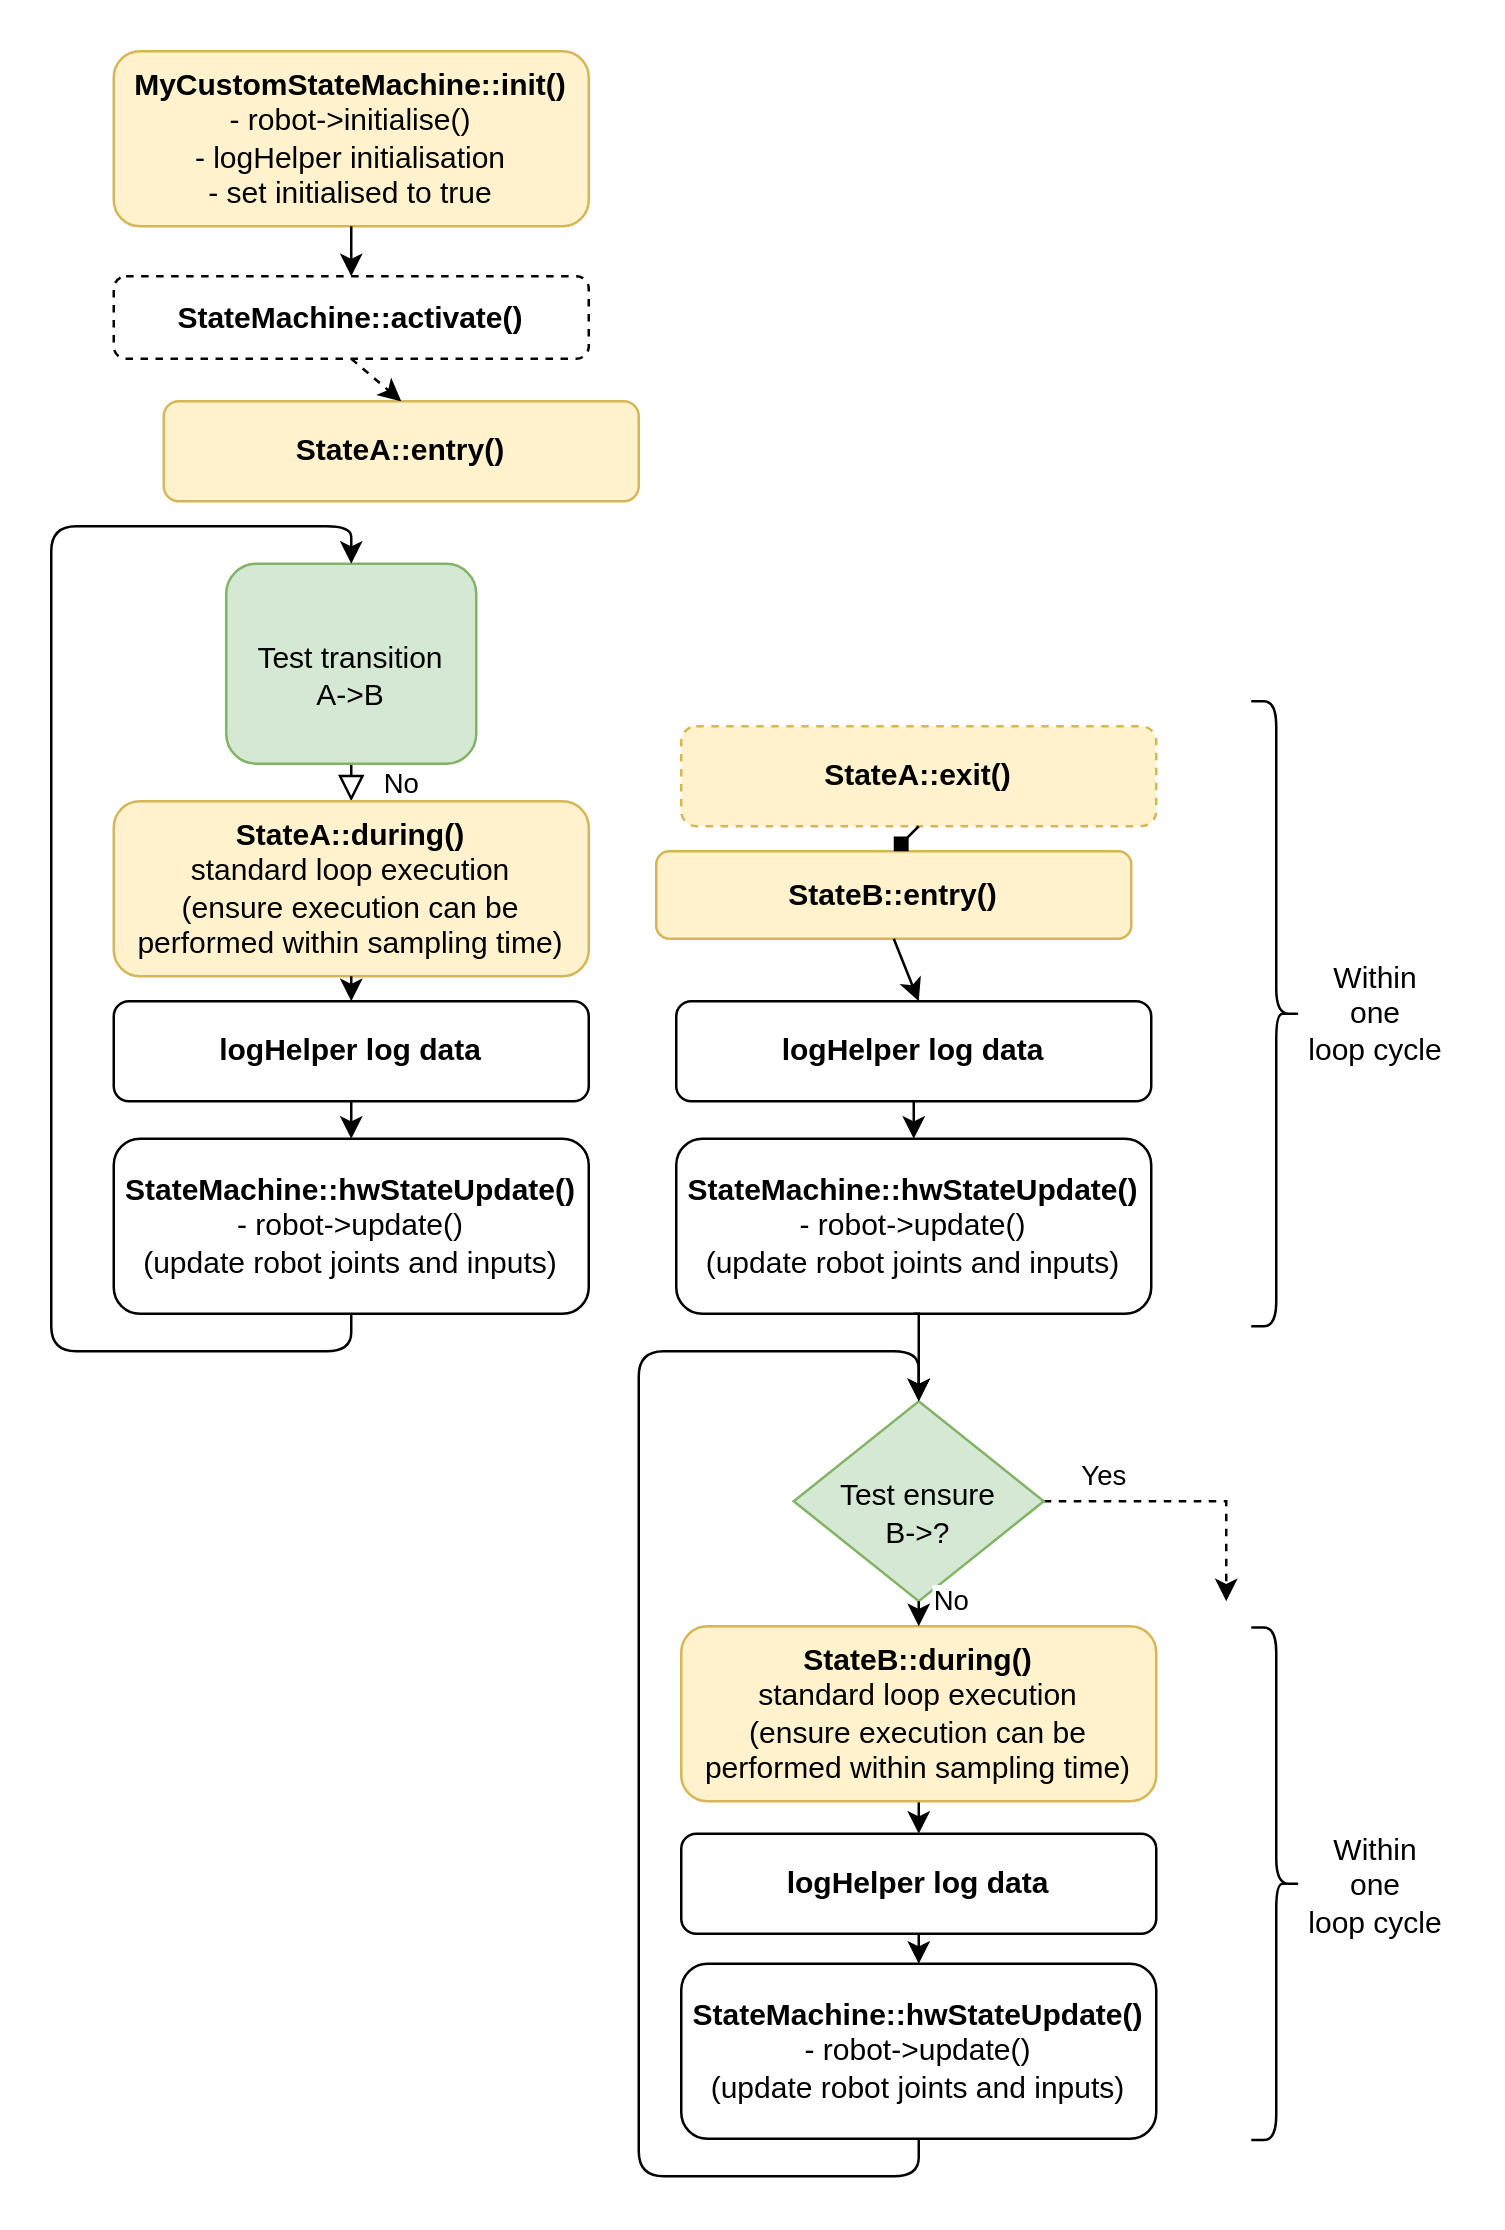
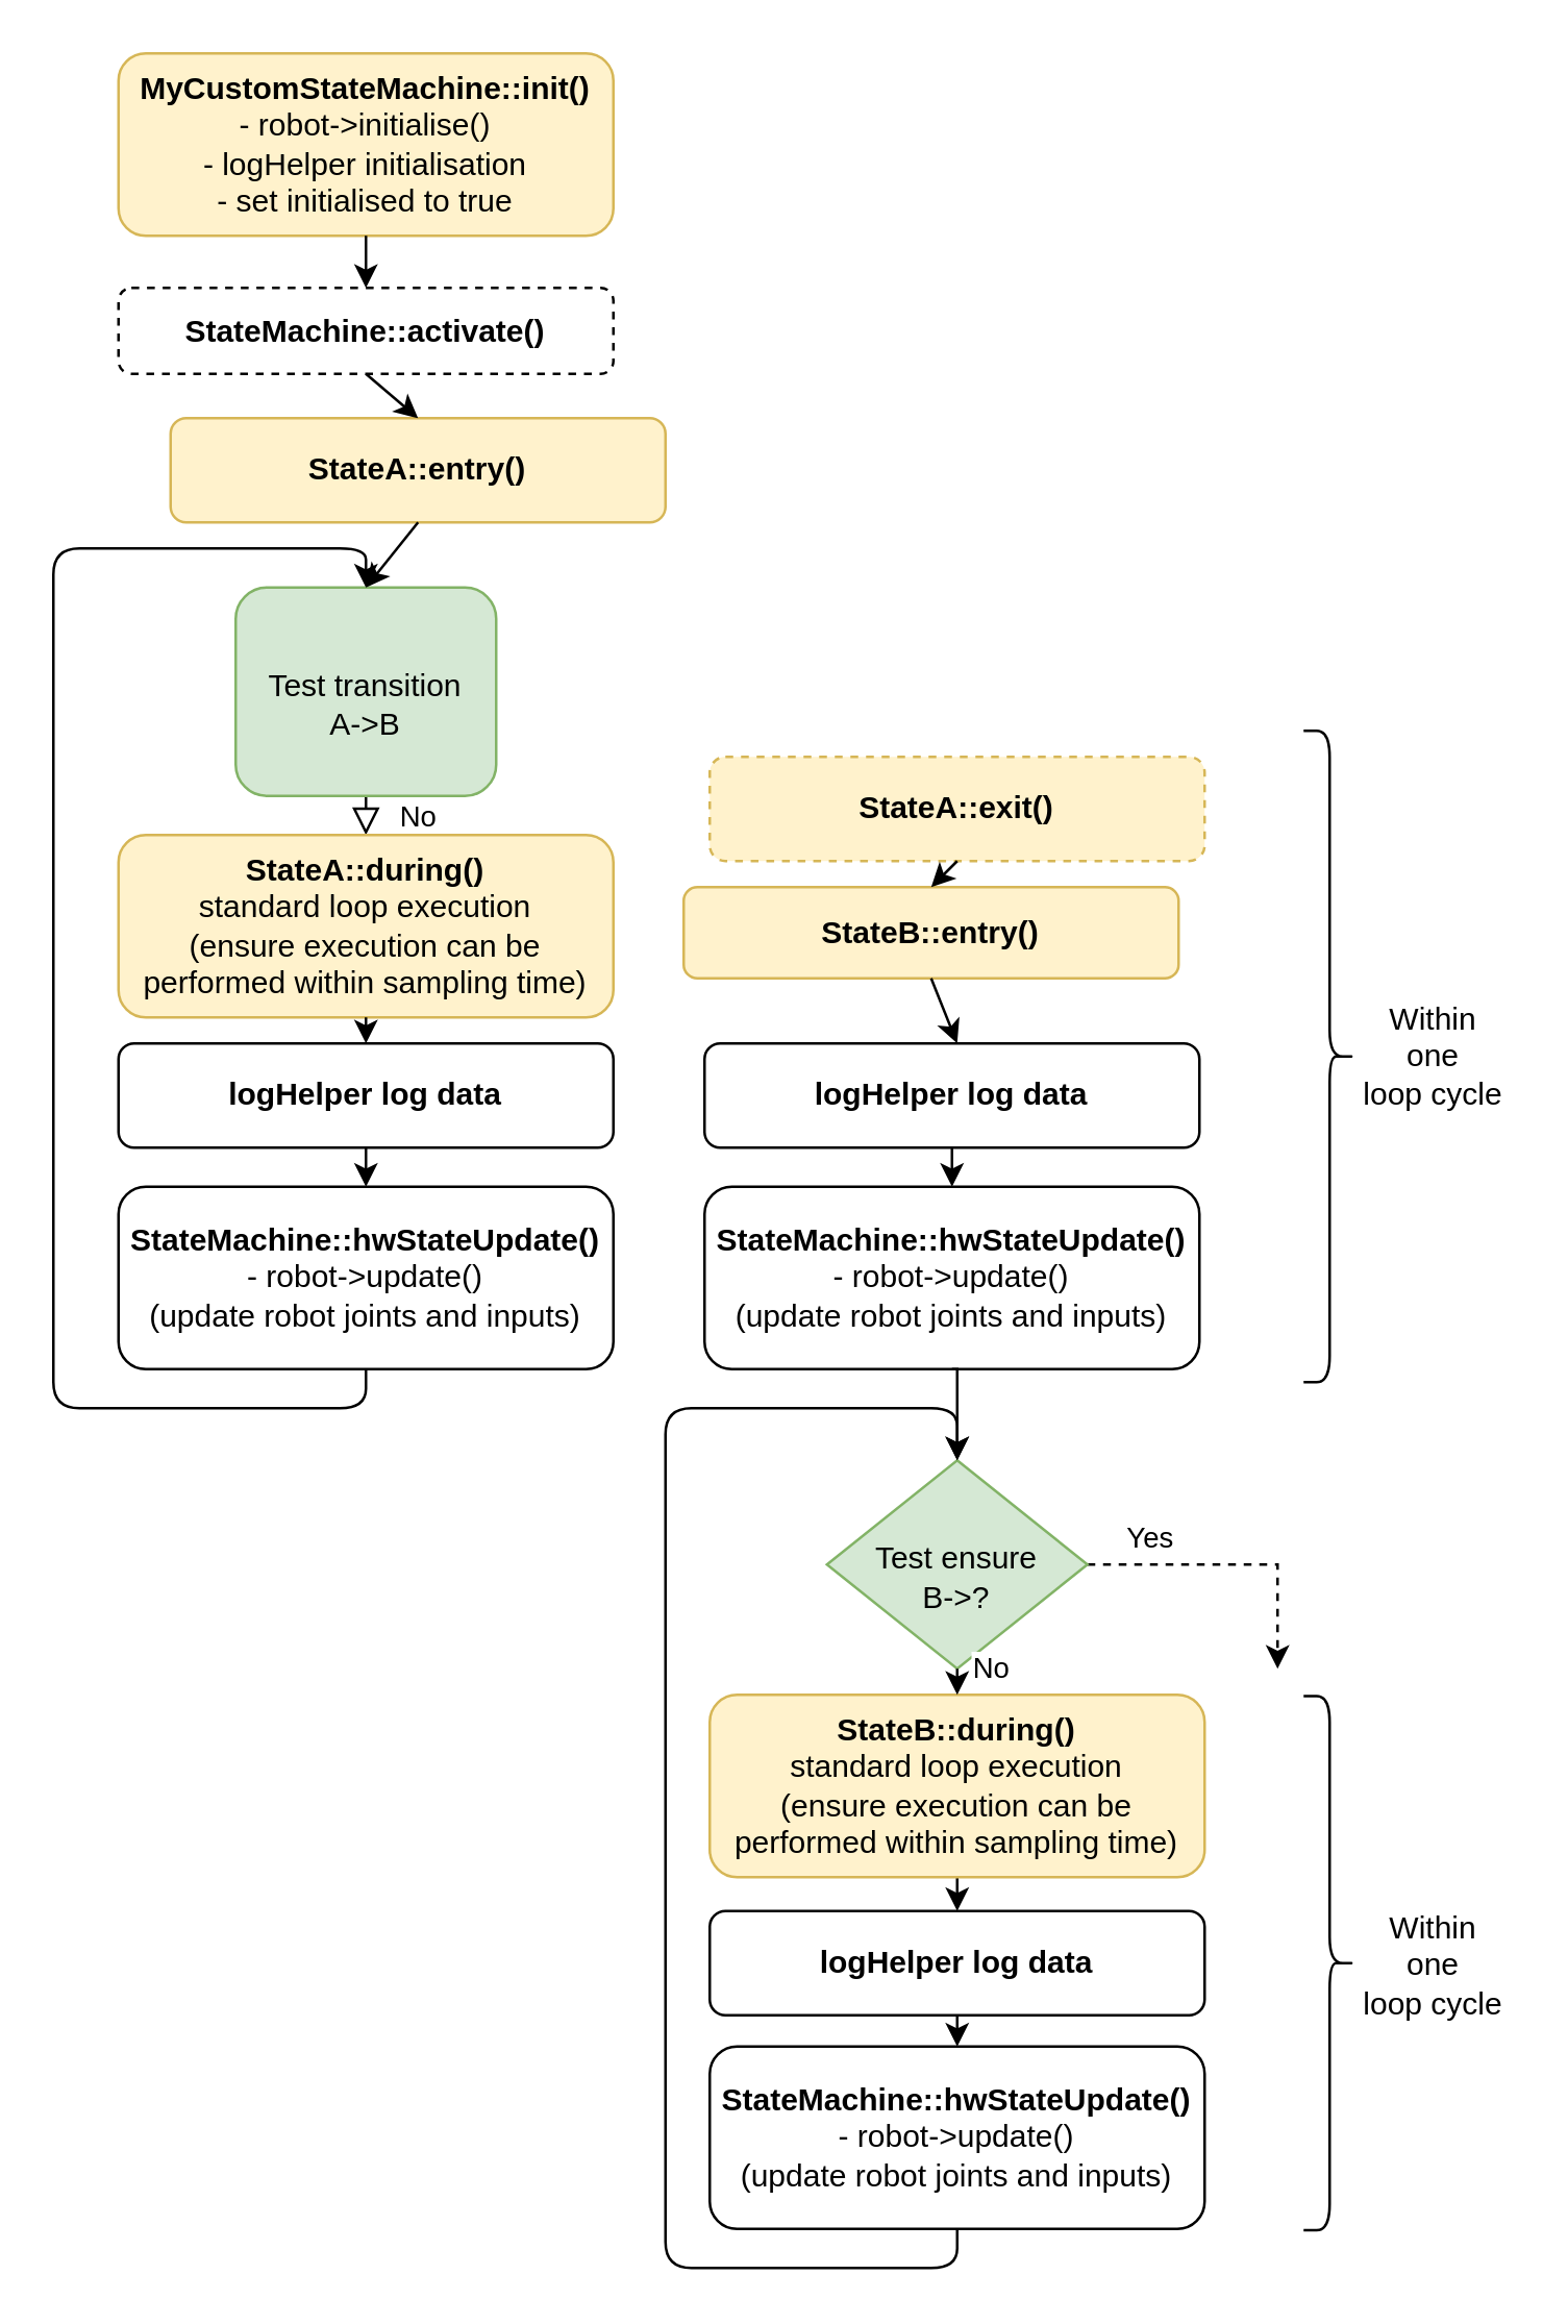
- <mxCell id="25" value="" style="endArrow=classic;html=1;exitX=0.5;exitY=1;exitDx=0;exitDy=0;entryX=0.5;entryY=0;entryDx=0;entryDy=0;dashed=1;" parent="1" source="5" target="10" edge="1"><mxGeometry width="50" height="50" relative="1" as="geometry"><mxPoint x="170" y="300" as="sourcePoint" /><mxPoint x="220" y="250" as="targetPoint" /></mxGeometry></mxCell>
+ <mxCell id="25" value="" style="endArrow=classic;html=1;exitX=0.5;exitY=1;exitDx=0;exitDy=0;entryX=0.5;entryY=0;entryDx=0;entryDy=0;" parent="1" source="5" target="10" edge="1"><mxGeometry width="50" height="50" relative="1" as="geometry"><mxPoint x="170" y="300" as="sourcePoint" /><mxPoint x="220" y="250" as="targetPoint" /></mxGeometry></mxCell>
+ <mxCell id="27" value="" style="endArrow=classic;html=1;exitX=0.5;exitY=1;exitDx=0;exitDy=0;entryX=0.5;entryY=0;entryDx=0;entryDy=0;" parent="1" source="10" target="4" edge="1"><mxGeometry width="50" height="50" relative="1" as="geometry"><mxPoint x="170" y="300" as="sourcePoint" /><mxPoint x="140" y="220" as="targetPoint" /></mxGeometry></mxCell>
- <mxCell id="22" value="" style="endArrow=diamond;html=1;exitX=0.5;exitY=1;exitDx=0;exitDy=0;entryX=0.5;entryY=0;entryDx=0;entryDy=0;" parent="1" source="11" target="6" edge="1"><mxGeometry width="50" height="50" relative="1" as="geometry"><mxPoint x="155" y="380" as="sourcePoint" /><mxPoint x="205" y="330" as="targetPoint" /></mxGeometry></mxCell>
+ <mxCell id="22" value="" style="endArrow=classic;html=1;exitX=0.5;exitY=1;exitDx=0;exitDy=0;entryX=0.5;entryY=0;entryDx=0;entryDy=0;" parent="1" source="11" target="6" edge="1"><mxGeometry width="50" height="50" relative="1" as="geometry"><mxPoint x="155" y="380" as="sourcePoint" /><mxPoint x="205" y="330" as="targetPoint" /></mxGeometry></mxCell>
